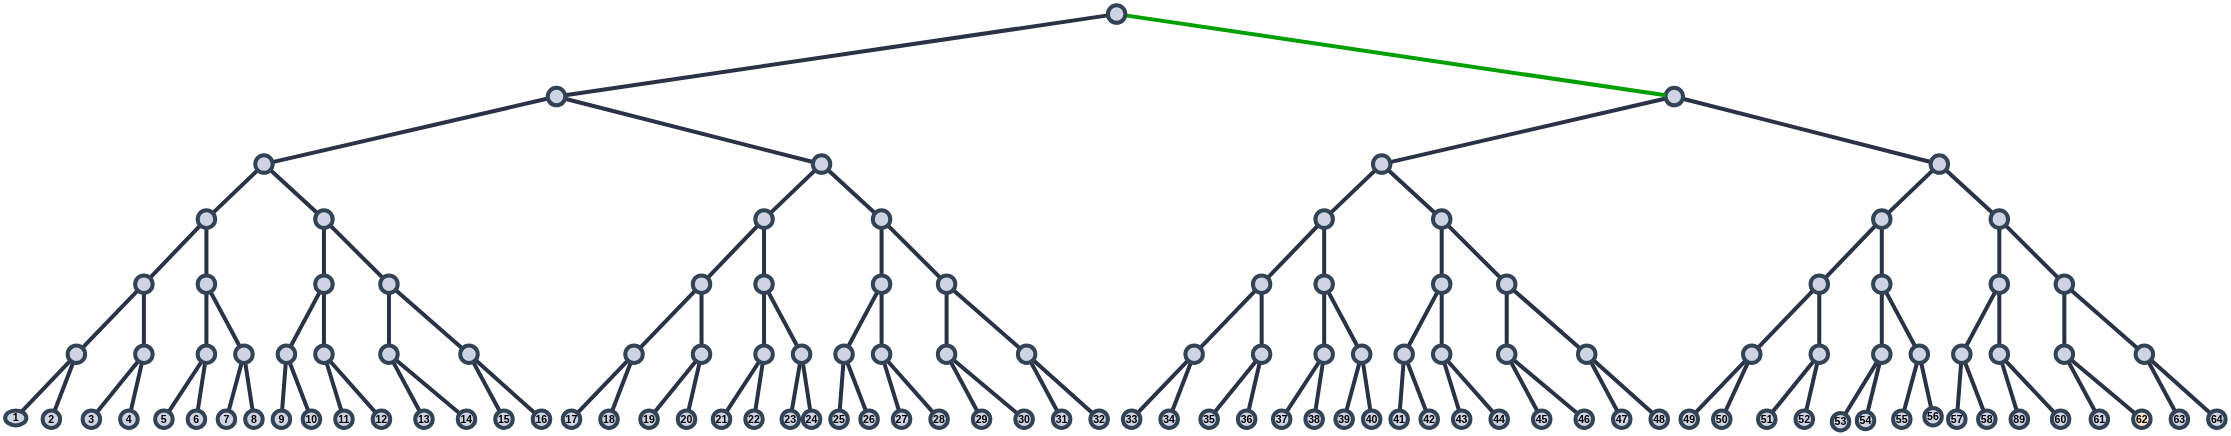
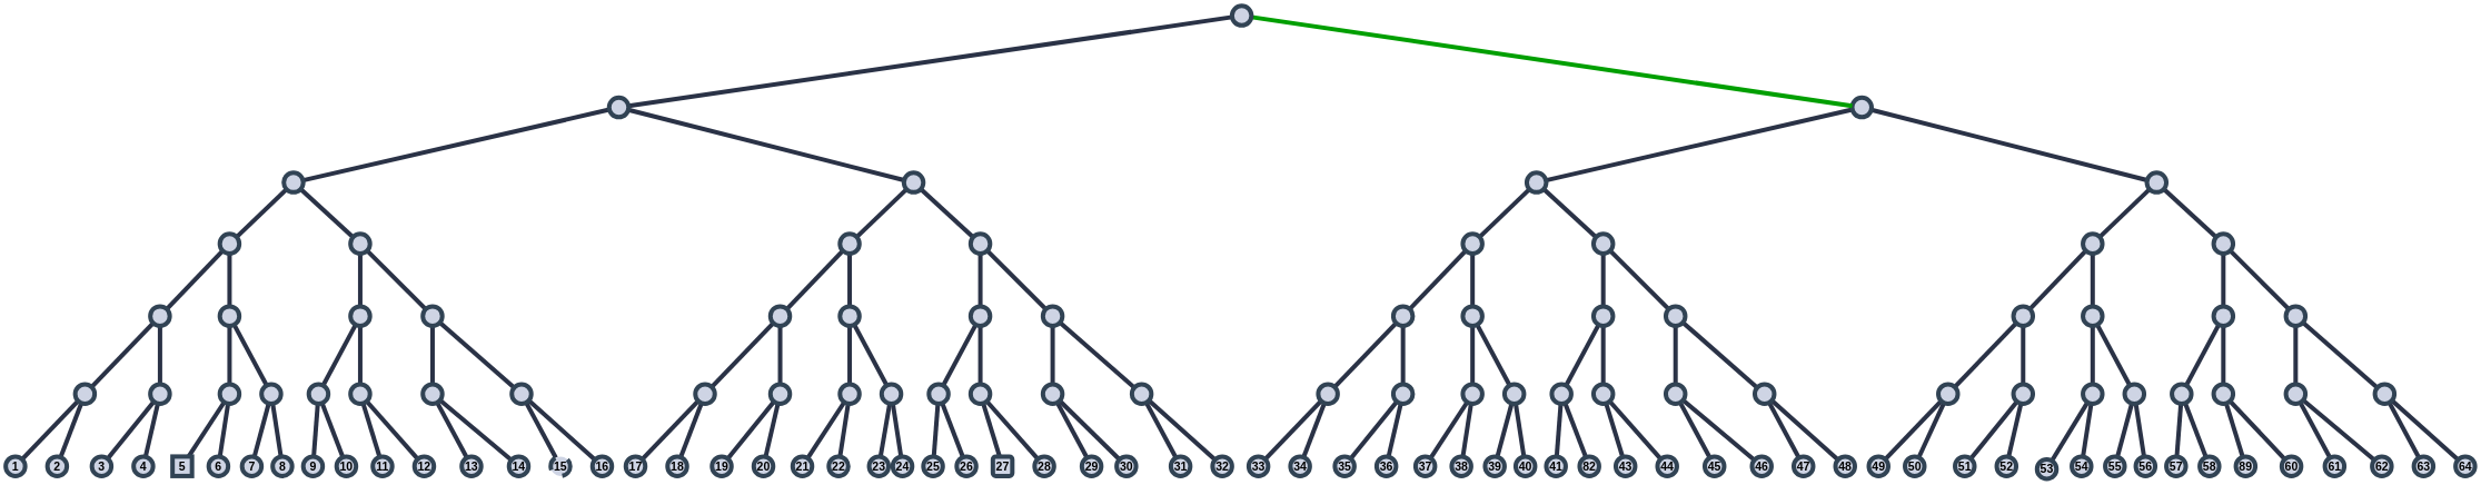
- <mxCell id="243" value="&lt;h1&gt;&lt;span style=&quot;font-size: 42px&quot;&gt;&lt;font color=&quot;#000000&quot;&gt;56&lt;/font&gt;&lt;/span&gt;&lt;/h1&gt;" style="ellipse;whiteSpace=wrap;html=1;fillColor=#CED4E4;strokeColor=#314354;fontColor=#ffffff;strokeWidth=16;" parent="1" vertex="1"><mxGeometry x="7695" y="1630" width="70" height="70" as="geometry" /></mxCell>
+ <mxCell id="243" value="&lt;h1&gt;&lt;span style=&quot;font-size: 42px&quot;&gt;&lt;font color=&quot;#000000&quot;&gt;56&lt;/font&gt;&lt;/span&gt;&lt;/h1&gt;" style="ellipse;whiteSpace=wrap;html=1;fillColor=#CED4E4;strokeColor=#314354;fontColor=#ffffff;strokeWidth=16;" parent="1" vertex="1"><mxGeometry x="7680" y="1640" width="70" height="70" as="geometry" /></mxCell>
- <mxCell id="48" value="&lt;h1&gt;&lt;span style=&quot;font-size: 42px&quot;&gt;&lt;font color=&quot;#000000&quot;&gt;1&lt;/font&gt;&lt;/span&gt;&lt;/h1&gt;" style="ellipse;whiteSpace=wrap;html=1;fillColor=#CED4E4;strokeColor=#314354;fontColor=#ffffff;strokeWidth=16;" parent="1" vertex="1"><mxGeometry x="20" y="1640" width="85" height="60" as="geometry" /></mxCell>
+ <mxCell id="48" value="&lt;h1&gt;&lt;span style=&quot;font-size: 42px&quot;&gt;&lt;font color=&quot;#000000&quot;&gt;1&lt;/font&gt;&lt;/span&gt;&lt;/h1&gt;" style="ellipse;whiteSpace=wrap;html=1;fillColor=#CED4E4;strokeColor=#314354;fontColor=#ffffff;strokeWidth=16;" parent="1" vertex="1"><mxGeometry x="20" y="1640" width="70" height="70" as="geometry" /></mxCell>
- <mxCell id="52" value="&lt;h1&gt;&lt;span style=&quot;font-size: 42px&quot;&gt;&lt;font color=&quot;#000000&quot;&gt;5&lt;/font&gt;&lt;/span&gt;&lt;/h1&gt;" style="ellipse;whiteSpace=wrap;html=1;fillColor=#CED4E4;strokeColor=#314354;fontColor=#ffffff;strokeWidth=16;" parent="1" vertex="1"><mxGeometry x="620" y="1640" width="70" height="70" as="geometry" /></mxCell>
+ <mxCell id="52" value="&lt;h1&gt;&lt;span style=&quot;font-size: 42px&quot;&gt;&lt;font color=&quot;#000000&quot;&gt;5&lt;/font&gt;&lt;/span&gt;&lt;/h1&gt;" style="whiteSpace=wrap;html=1;fillColor=#CED4E4;strokeColor=#314354;fontColor=#ffffff;strokeWidth=16;rounded=0;" parent="1" vertex="1"><mxGeometry x="620" y="1640" width="70" height="70" as="geometry" /></mxCell>
- <mxCell id="59" value="&lt;h1&gt;&lt;span style=&quot;font-size: 42px&quot;&gt;&lt;font color=&quot;#000000&quot;&gt;15&lt;/font&gt;&lt;/span&gt;&lt;/h1&gt;" style="ellipse;whiteSpace=wrap;html=1;fillColor=#CED4E4;strokeColor=#314354;fontColor=#ffffff;strokeWidth=16;" parent="1" vertex="1"><mxGeometry x="1980" y="1640" width="70" height="70" as="geometry" /></mxCell>
+ <mxCell id="59" value="&lt;h1&gt;&lt;span style=&quot;font-size: 42px&quot;&gt;&lt;font color=&quot;#000000&quot;&gt;15&lt;/font&gt;&lt;/span&gt;&lt;/h1&gt;" style="ellipse;whiteSpace=wrap;html=1;fillColor=#CED4E4;strokeColor=#314354;fontColor=#ffffff;strokeWidth=16;dashed=1;" parent="1" vertex="1"><mxGeometry x="1980" y="1640" width="70" height="70" as="geometry" /></mxCell>
- <mxCell id="124" value="&lt;h1&gt;&lt;span style=&quot;font-size: 42px&quot;&gt;&lt;font color=&quot;#000000&quot;&gt;27&lt;/font&gt;&lt;/span&gt;&lt;/h1&gt;" style="ellipse;whiteSpace=wrap;html=1;fillColor=#CED4E4;strokeColor=#314354;fontColor=#ffffff;strokeWidth=16;" parent="1" vertex="1"><mxGeometry x="3570" y="1640" width="70" height="70" as="geometry" /></mxCell>
+ <mxCell id="124" value="&lt;h1&gt;&lt;span style=&quot;font-size: 42px&quot;&gt;&lt;font color=&quot;#000000&quot;&gt;27&lt;/font&gt;&lt;/span&gt;&lt;/h1&gt;" style="whiteSpace=wrap;html=1;fillColor=#CED4E4;strokeColor=#314354;fontColor=#ffffff;strokeWidth=16;rounded=1;" parent="1" vertex="1"><mxGeometry x="3570" y="1640" width="70" height="70" as="geometry" /></mxCell>
- <mxCell id="122" value="&lt;h1&gt;&lt;span style=&quot;font-size: 42px&quot;&gt;&lt;font color=&quot;#000000&quot;&gt;30&lt;/font&gt;&lt;/span&gt;&lt;/h1&gt;" style="ellipse;whiteSpace=wrap;html=1;fillColor=#CED4E4;strokeColor=#314354;fontColor=#ffffff;strokeWidth=16;" parent="1" vertex="1"><mxGeometry x="4060" y="1640" width="70" height="70" as="geometry" /></mxCell>
+ <mxCell id="122" value="&lt;h1&gt;&lt;span style=&quot;font-size: 42px&quot;&gt;&lt;font color=&quot;#000000&quot;&gt;30&lt;/font&gt;&lt;/span&gt;&lt;/h1&gt;" style="ellipse;whiteSpace=wrap;html=1;fillColor=#CED4E4;strokeColor=#314354;fontColor=#ffffff;strokeWidth=16;" parent="1" vertex="1"><mxGeometry x="4015" y="1640" width="70" height="70" as="geometry" /></mxCell>
- <mxCell id="183" value="&lt;h1&gt;&lt;span style=&quot;font-size: 42px&quot;&gt;&lt;font color=&quot;#000000&quot;&gt;42&lt;/font&gt;&lt;/span&gt;&lt;/h1&gt;" style="ellipse;whiteSpace=wrap;html=1;fillColor=#CED4E4;strokeColor=#314354;fontColor=#ffffff;strokeWidth=16;" parent="1" vertex="1"><mxGeometry x="5680" y="1640" width="70" height="70" as="geometry" /></mxCell>
+ <mxCell id="183" value="&lt;h1&gt;&lt;span style=&quot;font-size: 42px&quot;&gt;&lt;font color=&quot;#000000&quot;&gt;82&lt;/font&gt;&lt;/span&gt;&lt;/h1&gt;" style="ellipse;whiteSpace=wrap;html=1;fillColor=#CED4E4;strokeColor=#314354;fontColor=#ffffff;strokeWidth=16;" parent="1" vertex="1"><mxGeometry x="5680" y="1640" width="70" height="70" as="geometry" /></mxCell>
- <mxCell id="248" value="&lt;h1&gt;&lt;span style=&quot;font-size: 42px&quot;&gt;&lt;font color=&quot;#000000&quot;&gt;62&lt;/font&gt;&lt;/span&gt;&lt;/h1&gt;" style="ellipse;whiteSpace=wrap;html=1;fillColor=#ffe6cc;strokeColor=#314354;fontColor=#ffffff;strokeWidth=16;" parent="1" vertex="1"><mxGeometry x="8530" y="1640" width="70" height="70" as="geometry" /></mxCell>
+ <mxCell id="248" value="&lt;h1&gt;&lt;span style=&quot;font-size: 42px&quot;&gt;&lt;font color=&quot;#000000&quot;&gt;62&lt;/font&gt;&lt;/span&gt;&lt;/h1&gt;" style="ellipse;whiteSpace=wrap;html=1;fillColor=#CED4E4;strokeColor=#314354;fontColor=#ffffff;strokeWidth=16;" parent="1" vertex="1"><mxGeometry x="8530" y="1640" width="70" height="70" as="geometry" /></mxCell>
- <mxCell id="241" value="&lt;h1&gt;&lt;span style=&quot;font-size: 42px&quot;&gt;&lt;font color=&quot;#000000&quot;&gt;54&lt;/font&gt;&lt;/span&gt;&lt;/h1&gt;" style="ellipse;whiteSpace=wrap;html=1;fillColor=#CED4E4;strokeColor=#314354;fontColor=#ffffff;strokeWidth=16;" parent="1" vertex="1"><mxGeometry x="7425" y="1645" width="70" height="70" as="geometry" /></mxCell>
+ <mxCell id="241" value="&lt;h1&gt;&lt;span style=&quot;font-size: 42px&quot;&gt;&lt;font color=&quot;#000000&quot;&gt;54&lt;/font&gt;&lt;/span&gt;&lt;/h1&gt;" style="ellipse;whiteSpace=wrap;html=1;fillColor=#CED4E4;strokeColor=#314354;fontColor=#ffffff;strokeWidth=16;" parent="1" vertex="1"><mxGeometry x="7450" y="1640" width="70" height="70" as="geometry" /></mxCell>
